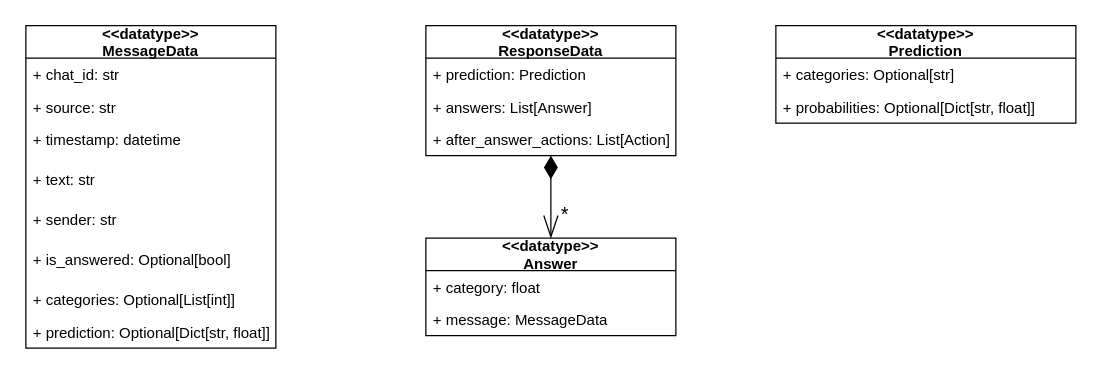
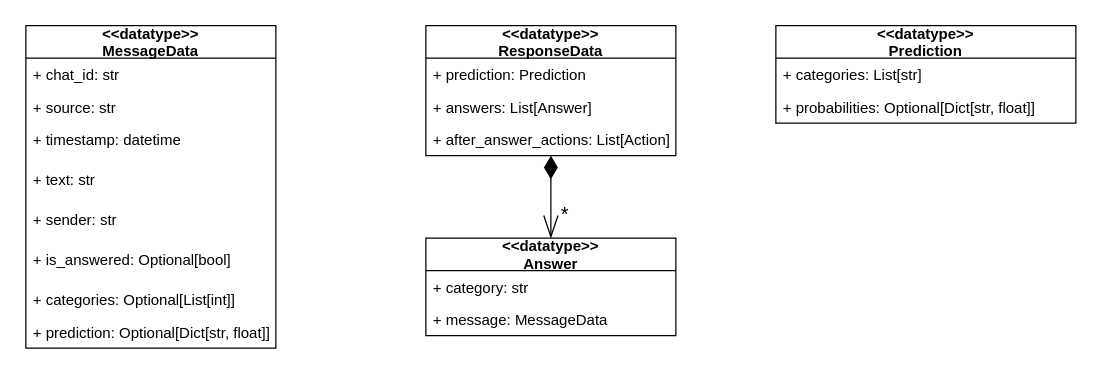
- <mxCell id="18" value="+ categories: Optional[str]" style="text;strokeColor=none;fillColor=none;align=left;verticalAlign=top;spacingLeft=4;spacingRight=4;overflow=hidden;rotatable=0;points=[[0,0.5],[1,0.5]];portConstraint=eastwest;" parent="17" vertex="1"><mxGeometry y="26" width="240" height="26" as="geometry" /></mxCell>
+ <mxCell id="18" value="+ categories: List[str]" style="text;strokeColor=none;fillColor=none;align=left;verticalAlign=top;spacingLeft=4;spacingRight=4;overflow=hidden;rotatable=0;points=[[0,0.5],[1,0.5]];portConstraint=eastwest;" parent="17" vertex="1"><mxGeometry y="26" width="240" height="26" as="geometry" /></mxCell>
- <mxCell id="21" value="+ category: float" style="text;strokeColor=none;fillColor=none;align=left;verticalAlign=top;spacingLeft=4;spacingRight=4;overflow=hidden;rotatable=0;points=[[0,0.5],[1,0.5]];portConstraint=eastwest;" parent="20" vertex="1"><mxGeometry y="26" width="200" height="26" as="geometry" /></mxCell>
+ <mxCell id="21" value="+ category: str" style="text;strokeColor=none;fillColor=none;align=left;verticalAlign=top;spacingLeft=4;spacingRight=4;overflow=hidden;rotatable=0;points=[[0,0.5],[1,0.5]];portConstraint=eastwest;" parent="20" vertex="1"><mxGeometry y="26" width="200" height="26" as="geometry" /></mxCell>
